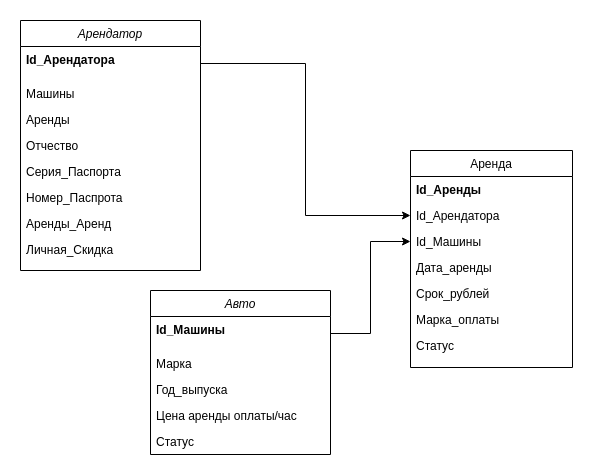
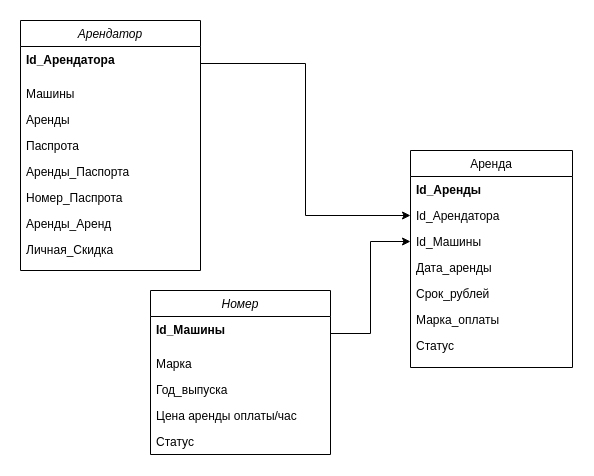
- <mxCell id="20" value="Отчество" style="text;align=left;verticalAlign=top;spacingLeft=4;spacingRight=4;overflow=hidden;rotatable=0;points=[[0,0.5],[1,0.5]];portConstraint=eastwest;" vertex="1" parent="16"><mxGeometry y="112" width="180" height="26" as="geometry" /></mxCell>
+ <mxCell id="20" value="Паспрота" style="text;align=left;verticalAlign=top;spacingLeft=4;spacingRight=4;overflow=hidden;rotatable=0;points=[[0,0.5],[1,0.5]];portConstraint=eastwest;" vertex="1" parent="16"><mxGeometry y="112" width="180" height="26" as="geometry" /></mxCell>
- <mxCell id="21" value="Серия_Паспорта" style="text;align=left;verticalAlign=top;spacingLeft=4;spacingRight=4;overflow=hidden;rotatable=0;points=[[0,0.5],[1,0.5]];portConstraint=eastwest;" vertex="1" parent="16"><mxGeometry y="138" width="180" height="26" as="geometry" /></mxCell>
+ <mxCell id="21" value="Аренды_Паспорта" style="text;align=left;verticalAlign=top;spacingLeft=4;spacingRight=4;overflow=hidden;rotatable=0;points=[[0,0.5],[1,0.5]];portConstraint=eastwest;" vertex="1" parent="16"><mxGeometry y="138" width="180" height="26" as="geometry" /></mxCell>
- <mxCell id="2" value="Авто" style="swimlane;fontStyle=2;align=center;verticalAlign=top;childLayout=stackLayout;horizontal=1;startSize=26;horizontalStack=0;resizeParent=1;resizeLast=0;collapsible=1;marginBottom=0;rounded=0;shadow=0;strokeWidth=1;" parent="1" vertex="1"><mxGeometry x="150" y="290" width="180" height="164" as="geometry"><mxRectangle x="230" y="140" width="160" height="26" as="alternateBounds" /></mxGeometry></mxCell>
+ <mxCell id="2" value="Номер" style="swimlane;fontStyle=2;align=center;verticalAlign=top;childLayout=stackLayout;horizontal=1;startSize=26;horizontalStack=0;resizeParent=1;resizeLast=0;collapsible=1;marginBottom=0;rounded=0;shadow=0;strokeWidth=1;" parent="1" vertex="1"><mxGeometry x="150" y="290" width="180" height="164" as="geometry"><mxRectangle x="230" y="140" width="160" height="26" as="alternateBounds" /></mxGeometry></mxCell>
